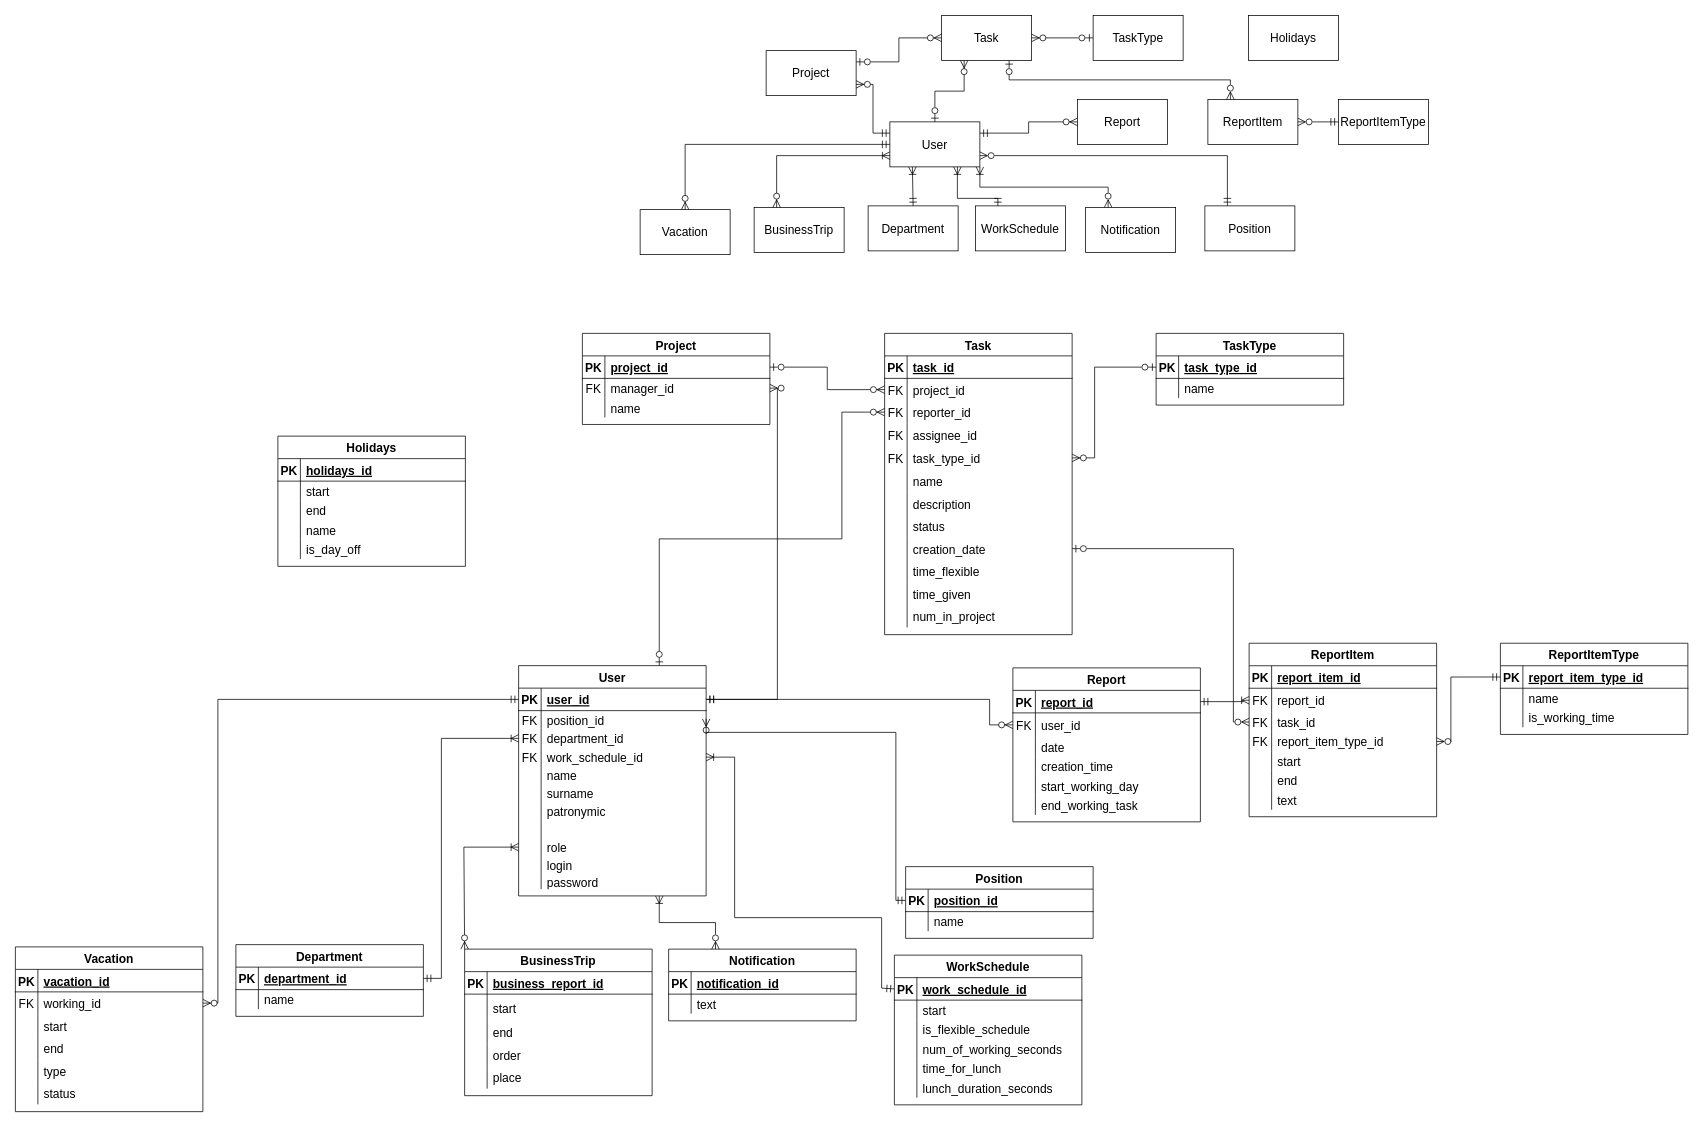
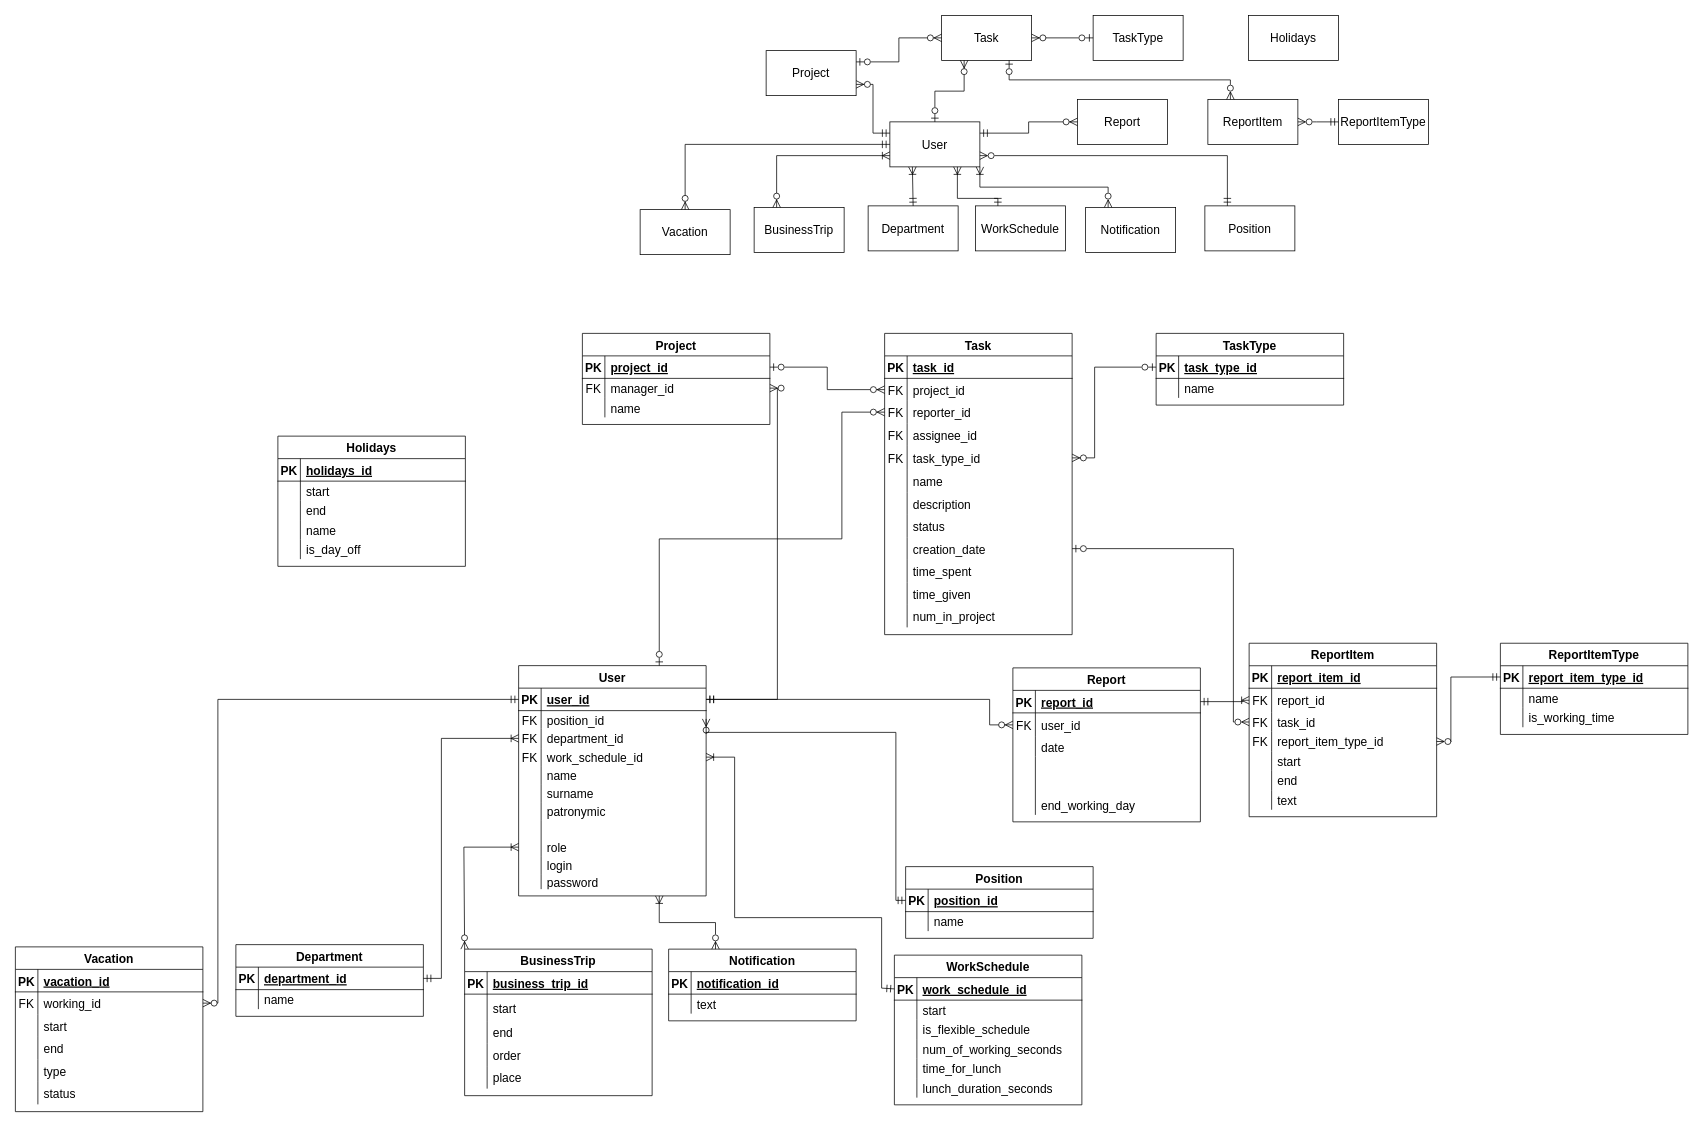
- <mxCell id="59" value="time_flexible" style="shape=partialRectangle;overflow=hidden;connectable=0;fillColor=none;top=0;left=0;bottom=0;right=0;align=left;spacingLeft=6;fontSize=16;" vertex="1" parent="57"><mxGeometry x="30" width="220" height="30" as="geometry"><mxRectangle width="220" height="30" as="alternateBounds" /></mxGeometry></mxCell>
+ <mxCell id="59" value="time_spent" style="shape=partialRectangle;overflow=hidden;connectable=0;fillColor=none;top=0;left=0;bottom=0;right=0;align=left;spacingLeft=6;fontSize=16;" vertex="1" parent="57"><mxGeometry x="30" width="220" height="30" as="geometry"><mxRectangle width="220" height="30" as="alternateBounds" /></mxGeometry></mxCell>
- <mxCell id="170" value="creation_time" style="shape=partialRectangle;overflow=hidden;connectable=0;fillColor=none;top=0;left=0;bottom=0;right=0;align=left;spacingLeft=6;fontSize=16;" vertex="1" parent="168"><mxGeometry x="30" width="220" height="26" as="geometry"><mxRectangle width="220" height="26" as="alternateBounds" /></mxGeometry></mxCell>
- <mxCell id="173" value="start_working_day" style="shape=partialRectangle;overflow=hidden;connectable=0;fillColor=none;top=0;left=0;bottom=0;right=0;align=left;spacingLeft=6;fontSize=16;" vertex="1" parent="171"><mxGeometry x="30" width="220" height="26" as="geometry"><mxRectangle width="220" height="26" as="alternateBounds" /></mxGeometry></mxCell>
- <mxCell id="176" value="end_working_task" style="shape=partialRectangle;overflow=hidden;connectable=0;fillColor=none;top=0;left=0;bottom=0;right=0;align=left;spacingLeft=6;fontSize=16;" vertex="1" parent="174"><mxGeometry x="30" width="220" height="26" as="geometry"><mxRectangle width="220" height="26" as="alternateBounds" /></mxGeometry></mxCell>
+ <mxCell id="176" value="end_working_day" style="shape=partialRectangle;overflow=hidden;connectable=0;fillColor=none;top=0;left=0;bottom=0;right=0;align=left;spacingLeft=6;fontSize=16;" vertex="1" parent="174"><mxGeometry x="30" width="220" height="26" as="geometry"><mxRectangle width="220" height="26" as="alternateBounds" /></mxGeometry></mxCell>
- <mxCell id="138" value="business_report_id" style="shape=partialRectangle;overflow=hidden;connectable=0;fillColor=none;top=0;left=0;bottom=0;right=0;align=left;spacingLeft=6;fontStyle=5;fontSize=16;" vertex="1" parent="136"><mxGeometry x="30" width="220" height="30" as="geometry"><mxRectangle width="220" height="30" as="alternateBounds" /></mxGeometry></mxCell>
+ <mxCell id="138" value="business_trip_id" style="shape=partialRectangle;overflow=hidden;connectable=0;fillColor=none;top=0;left=0;bottom=0;right=0;align=left;spacingLeft=6;fontStyle=5;fontSize=16;" vertex="1" parent="136"><mxGeometry x="30" width="220" height="30" as="geometry"><mxRectangle width="220" height="30" as="alternateBounds" /></mxGeometry></mxCell>
